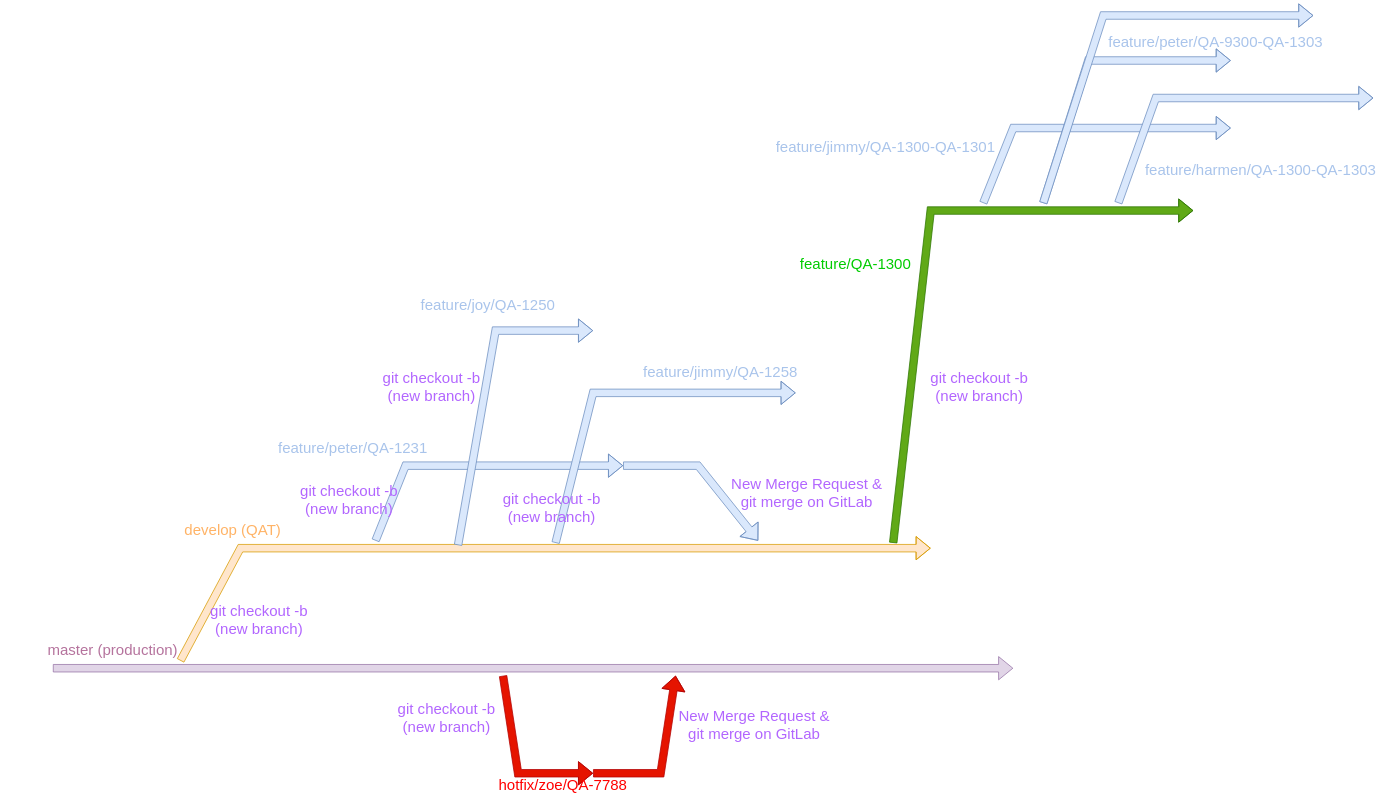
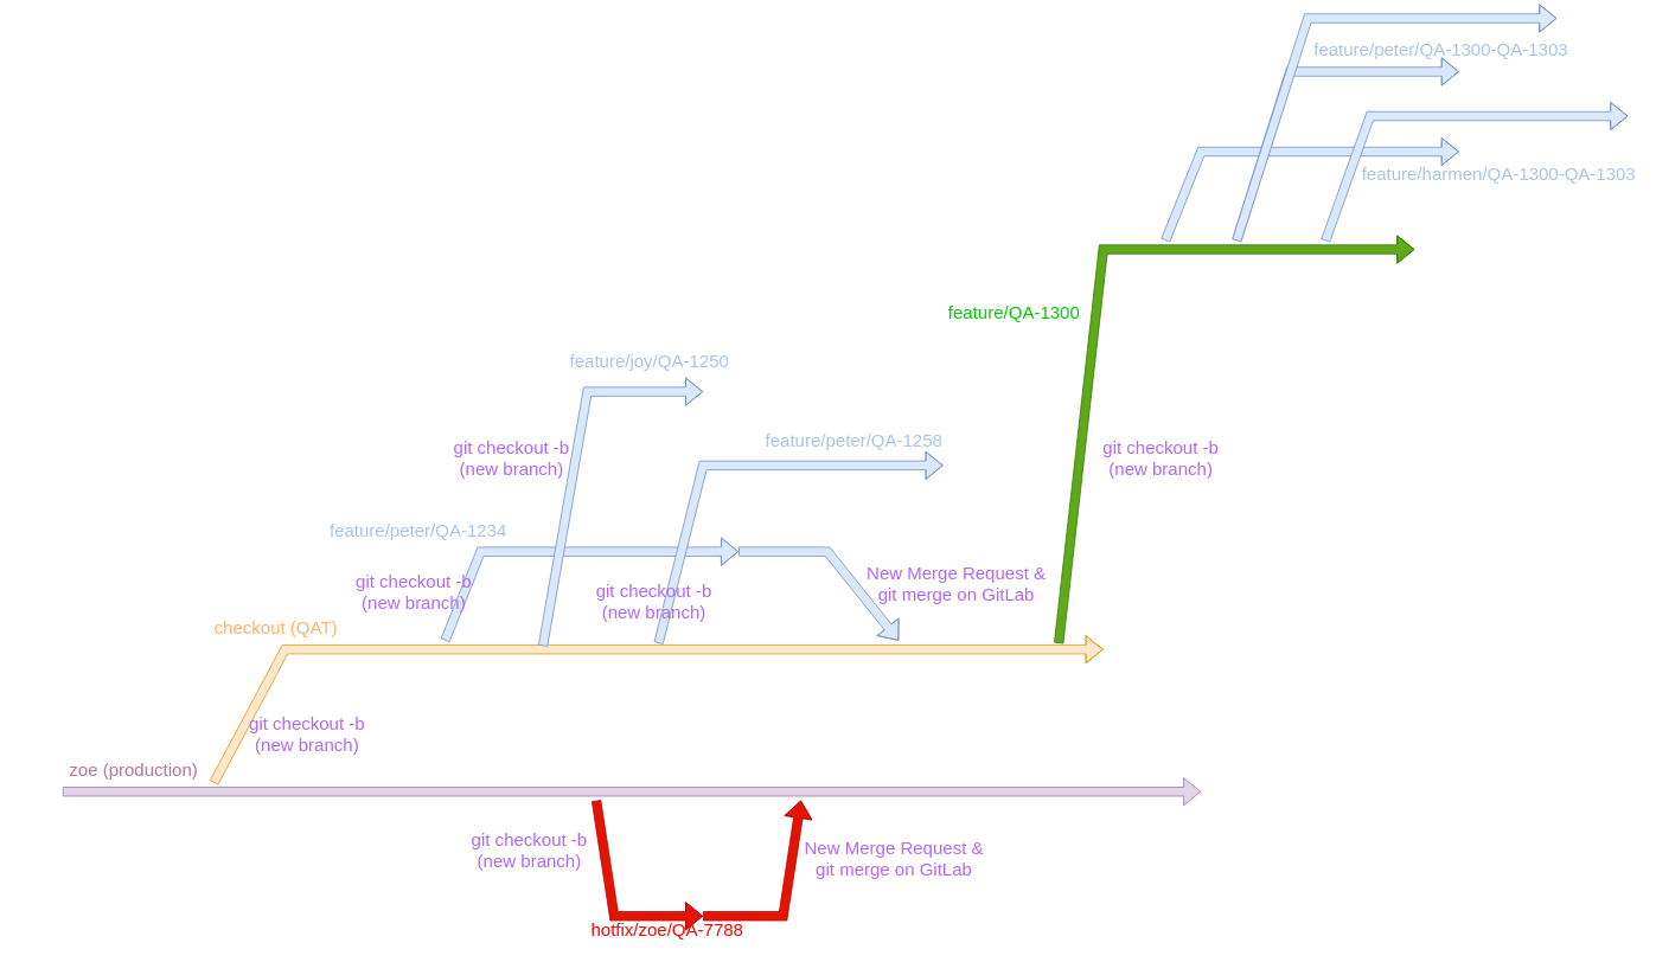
- <mxCell id="30" value="&lt;span style=&quot;font-size: 20px&quot;&gt;feature/peter/QA-9300-QA-1303&lt;/span&gt;" style="text;html=1;strokeColor=none;fillColor=none;align=center;verticalAlign=middle;whiteSpace=wrap;rounded=0;fontColor=#A9C4EB;" parent="1" vertex="1"><mxGeometry x="1460" y="40" width="320" height="30" as="geometry" /></mxCell>
+ <mxCell id="30" value="&lt;span style=&quot;font-size: 20px&quot;&gt;feature/peter/QA-1300-QA-1303&lt;/span&gt;" style="text;html=1;strokeColor=none;fillColor=none;align=center;verticalAlign=middle;whiteSpace=wrap;rounded=0;fontColor=#A9C4EB;" parent="1" vertex="1"><mxGeometry x="1460" y="40" width="320" height="30" as="geometry" /></mxCell>
- <mxCell id="29" value="&lt;span style=&quot;font-size: 20px&quot;&gt;feature/jimmy/QA-1300-QA-1301&lt;/span&gt;" style="text;html=1;strokeColor=none;fillColor=none;align=center;verticalAlign=middle;whiteSpace=wrap;rounded=0;fontColor=#A9C4EB;" parent="1" vertex="1"><mxGeometry x="1020" y="180" width="320" height="30" as="geometry" /></mxCell>
- <mxCell id="31" value="&lt;span style=&quot;font-size: 20px&quot;&gt;feature/harmen/QA-1300-QA-1303&lt;/span&gt;" style="text;html=1;strokeColor=none;fillColor=none;align=center;verticalAlign=middle;whiteSpace=wrap;rounded=0;fontColor=#A9C4EB;" parent="1" vertex="1"><mxGeometry x="1520" y="210" width="320" height="30" as="geometry" /></mxCell>
+ <mxCell id="31" value="&lt;span style=&quot;font-size: 20px&quot;&gt;feature/harmen/QA-1300-QA-1303&lt;/span&gt;" style="text;html=1;strokeColor=none;fillColor=none;align=center;verticalAlign=middle;whiteSpace=wrap;rounded=0;fontColor=#A9C4EB;" parent="1" vertex="1"><mxGeometry x="1525" y="180" width="320" height="30" as="geometry" /></mxCell>
- <mxCell id="11" value="&lt;span style=&quot;font-size: 20px&quot;&gt;feature/joy/QA-1250&lt;/span&gt;" style="text;html=1;strokeColor=none;fillColor=none;align=center;verticalAlign=middle;whiteSpace=wrap;rounded=0;fontColor=#A9C4EB;" parent="1" vertex="1"><mxGeometry x="530" y="390" width="240" height="30" as="geometry" /></mxCell>
+ <mxCell id="11" value="&lt;span style=&quot;font-size: 20px&quot;&gt;feature/joy/QA-1250&lt;/span&gt;" style="text;html=1;strokeColor=none;fillColor=none;align=center;verticalAlign=middle;whiteSpace=wrap;rounded=0;fontColor=#A9C4EB;" parent="1" vertex="1"><mxGeometry x="610" y="390" width="240" height="30" as="geometry" /></mxCell>
- <mxCell id="12" value="&lt;span style=&quot;font-size: 20px&quot;&gt;feature/jimmy/QA-1258&lt;/span&gt;" style="text;html=1;strokeColor=none;fillColor=none;align=center;verticalAlign=middle;whiteSpace=wrap;rounded=0;fontColor=#A9C4EB;" parent="1" vertex="1"><mxGeometry x="840" y="480" width="240" height="30" as="geometry" /></mxCell>
+ <mxCell id="12" value="&lt;span style=&quot;font-size: 20px&quot;&gt;feature/peter/QA-1258&lt;/span&gt;" style="text;html=1;strokeColor=none;fillColor=none;align=center;verticalAlign=middle;whiteSpace=wrap;rounded=0;fontColor=#A9C4EB;" parent="1" vertex="1"><mxGeometry x="840" y="480" width="240" height="30" as="geometry" /></mxCell>
- <mxCell id="10" value="&lt;span style=&quot;font-size: 20px&quot;&gt;feature/peter/QA-1231&lt;/span&gt;" style="text;html=1;strokeColor=none;fillColor=none;align=center;verticalAlign=middle;whiteSpace=wrap;rounded=0;fontColor=#A9C4EB;" parent="1" vertex="1"><mxGeometry x="350" y="580" width="240" height="30" as="geometry" /></mxCell>
+ <mxCell id="10" value="&lt;span style=&quot;font-size: 20px&quot;&gt;feature/peter/QA-1234&lt;/span&gt;" style="text;html=1;strokeColor=none;fillColor=none;align=center;verticalAlign=middle;whiteSpace=wrap;rounded=0;fontColor=#A9C4EB;" parent="1" vertex="1"><mxGeometry x="350" y="580" width="240" height="30" as="geometry" /></mxCell>
- <mxCell id="9" value="&lt;font style=&quot;font-size: 20px&quot;&gt;develop (QAT)&lt;/font&gt;" style="text;html=1;strokeColor=none;fillColor=none;align=center;verticalAlign=middle;whiteSpace=wrap;rounded=0;fontColor=#FFB366;" parent="1" vertex="1"><mxGeometry x="190" y="690" width="240" height="30" as="geometry" /></mxCell>
+ <mxCell id="9" value="&lt;font style=&quot;font-size: 20px&quot;&gt;checkout (QAT)&lt;/font&gt;" style="text;html=1;strokeColor=none;fillColor=none;align=center;verticalAlign=middle;whiteSpace=wrap;rounded=0;fontColor=#FFB366;" parent="1" vertex="1"><mxGeometry x="190" y="690" width="240" height="30" as="geometry" /></mxCell>
- <mxCell id="3" value="&lt;font style=&quot;font-size: 20px&quot;&gt;master (production)&lt;/font&gt;" style="text;html=1;strokeColor=none;fillColor=none;align=center;verticalAlign=middle;whiteSpace=wrap;rounded=0;fontColor=#B5739D;" parent="1" vertex="1"><mxGeometry x="20" y="850" width="260" height="30" as="geometry" /></mxCell>
+ <mxCell id="3" value="&lt;font style=&quot;font-size: 20px&quot;&gt;zoe (production)&lt;/font&gt;" style="text;html=1;strokeColor=none;fillColor=none;align=center;verticalAlign=middle;whiteSpace=wrap;rounded=0;fontColor=#B5739D;" parent="1" vertex="1"><mxGeometry x="20" y="850" width="260" height="30" as="geometry" /></mxCell>
